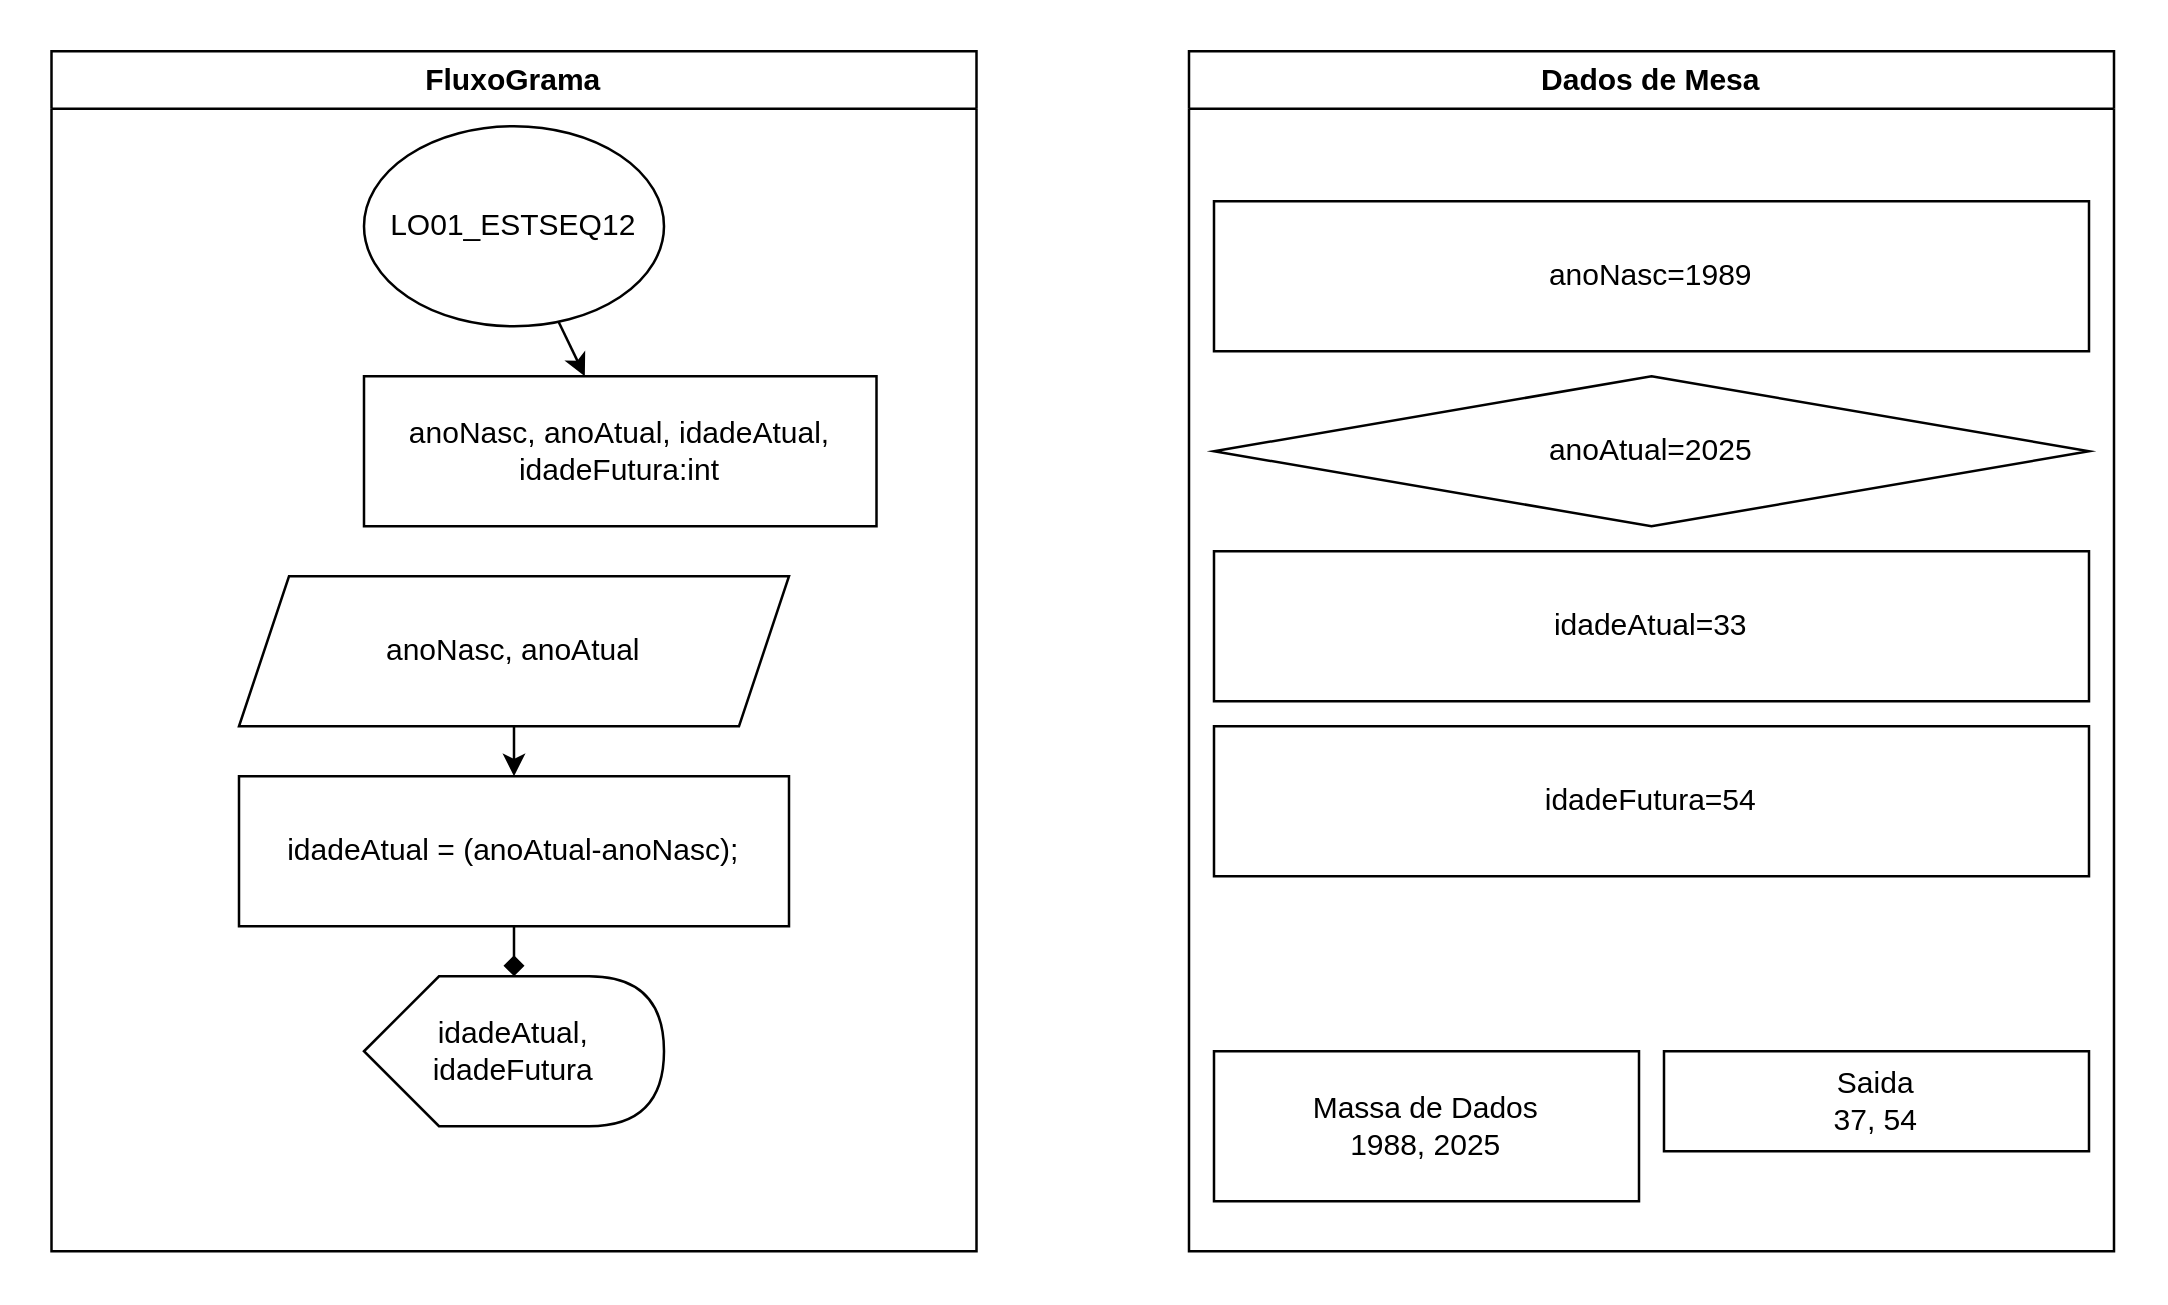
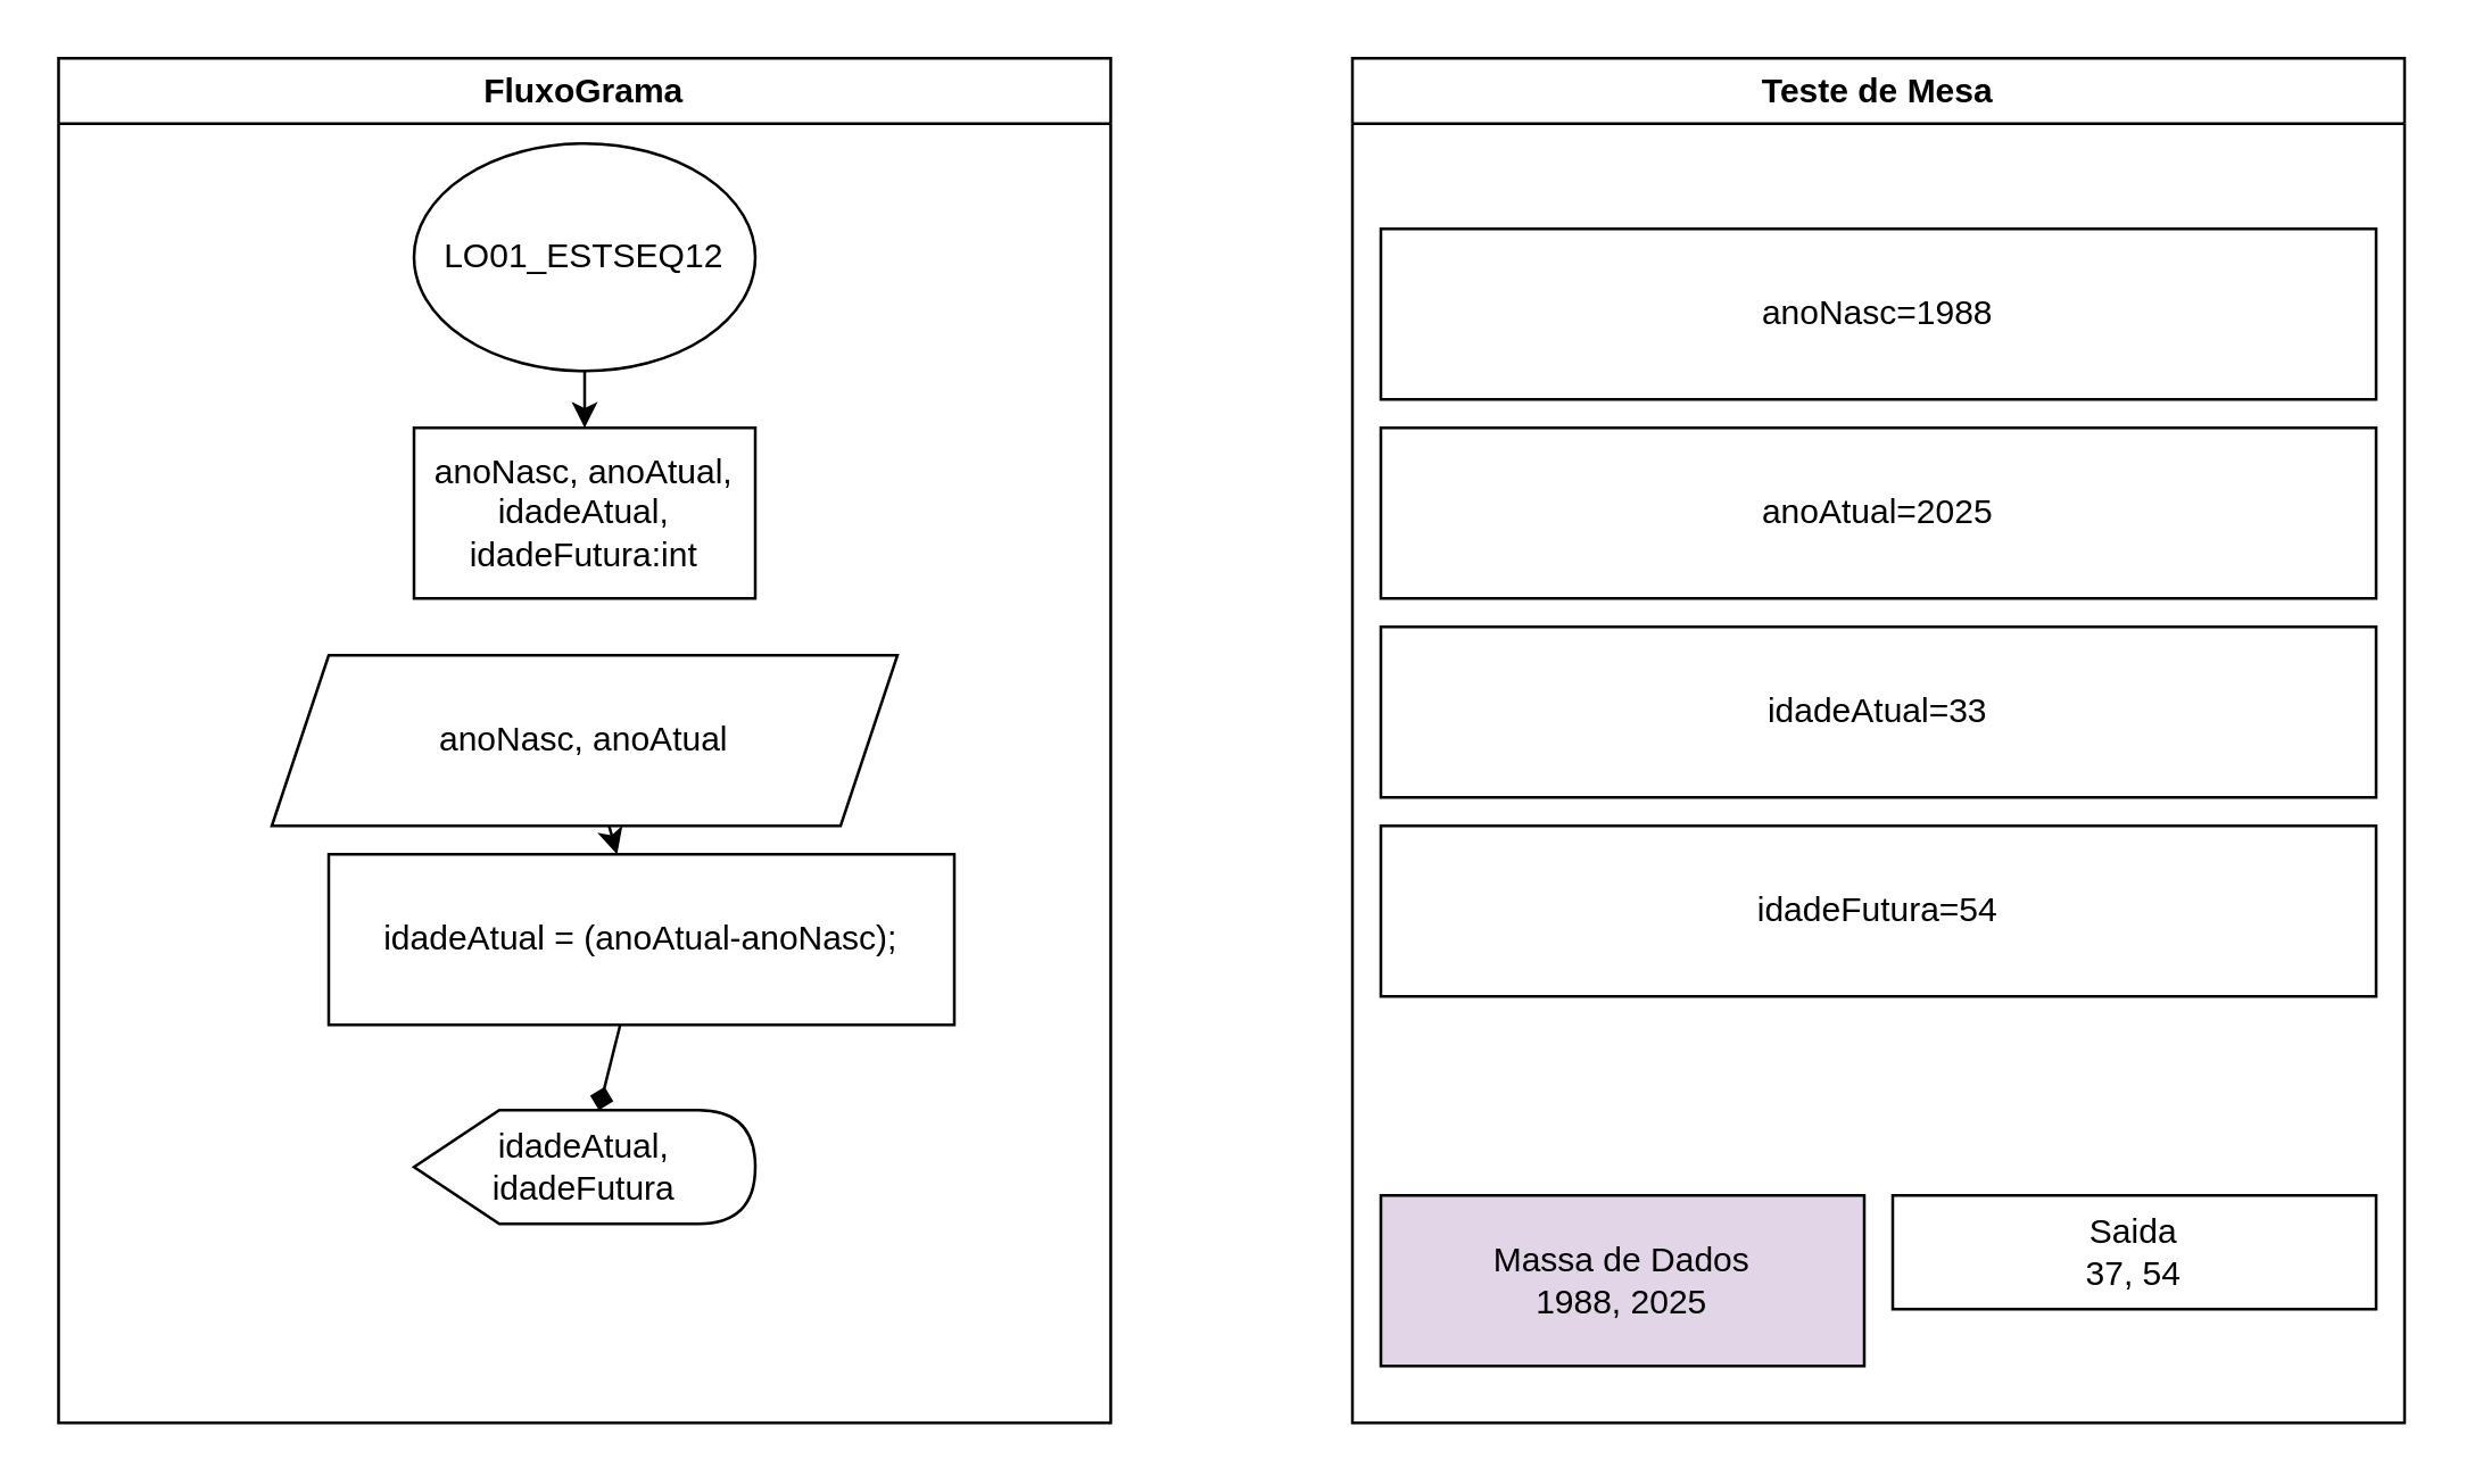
- <mxCell id="10" value="Dados de Mesa" style="swimlane;whiteSpace=wrap;html=1;" vertex="1" parent="1"><mxGeometry x="475" y="20" width="370" height="480" as="geometry" /></mxCell>
+ <mxCell id="10" value="Teste de Mesa" style="swimlane;whiteSpace=wrap;html=1;" vertex="1" parent="1"><mxGeometry x="475" y="20" width="370" height="480" as="geometry" /></mxCell>
- <mxCell id="16" value="anoNasc=1989" style="rounded=0;whiteSpace=wrap;html=1;" vertex="1" parent="1"><mxGeometry x="485" y="80" width="350" height="60" as="geometry" /></mxCell>
+ <mxCell id="16" value="anoNasc=1988" style="rounded=0;whiteSpace=wrap;html=1;" vertex="1" parent="1"><mxGeometry x="485" y="80" width="350" height="60" as="geometry" /></mxCell>
- <mxCell id="4" value="anoNasc, anoAtual, idadeAtual, idadeFutura:int" style="rounded=0;whiteSpace=wrap;html=1;" vertex="1" parent="1"><mxGeometry x="145" y="150" width="205" height="60" as="geometry" /></mxCell>
+ <mxCell id="4" value="anoNasc, anoAtual, idadeAtual, idadeFutura:int" style="rounded=0;whiteSpace=wrap;html=1;" vertex="1" parent="1"><mxGeometry x="145" y="150" width="120" height="60" as="geometry" /></mxCell>
- <mxCell id="13" value="anoAtual=2025" style="rhombus;whiteSpace=wrap;html=1;" vertex="1" parent="10"><mxGeometry x="10" y="130" width="350" height="60" as="geometry" /></mxCell>
+ <mxCell id="13" value="anoAtual=2025" style="rounded=0;whiteSpace=wrap;html=1;" vertex="1" parent="10"><mxGeometry x="10" y="130" width="350" height="60" as="geometry" /></mxCell>
- <mxCell id="8" value="&lt;span style=&quot;color: rgb(0, 0, 0);&quot;&gt;idadeAtual = (anoAtual-anoNasc);&lt;/span&gt;" style="rounded=0;whiteSpace=wrap;html=1;" vertex="1" parent="1"><mxGeometry x="95" y="310" width="220" height="60" as="geometry" /></mxCell>
+ <mxCell id="8" value="&lt;span style=&quot;color: rgb(0, 0, 0);&quot;&gt;idadeAtual = (anoAtual-anoNasc);&lt;/span&gt;" style="rounded=0;whiteSpace=wrap;html=1;" vertex="1" parent="1"><mxGeometry x="115" y="300" width="220" height="60" as="geometry" /></mxCell>
- <mxCell id="9" value="idadeAtual, idadeFutura" style="shape=display;whiteSpace=wrap;html=1;" vertex="1" parent="1"><mxGeometry x="145" y="390" width="120" height="60" as="geometry" /></mxCell>
+ <mxCell id="9" value="idadeAtual, idadeFutura" style="shape=display;whiteSpace=wrap;html=1;" vertex="1" parent="1"><mxGeometry x="145" y="390" width="120" height="40" as="geometry" /></mxCell>
- <mxCell id="11" value="Massa de Dados&lt;br&gt;1988, 2025" style="rounded=0;whiteSpace=wrap;html=1;" vertex="1" parent="10"><mxGeometry x="10" y="400" width="170" height="60" as="geometry" /></mxCell>
+ <mxCell id="11" value="Massa de Dados&lt;br&gt;1988, 2025" style="rounded=0;whiteSpace=wrap;html=1;fillColor=#e1d5e7;" vertex="1" parent="10"><mxGeometry x="10" y="400" width="170" height="60" as="geometry" /></mxCell>
